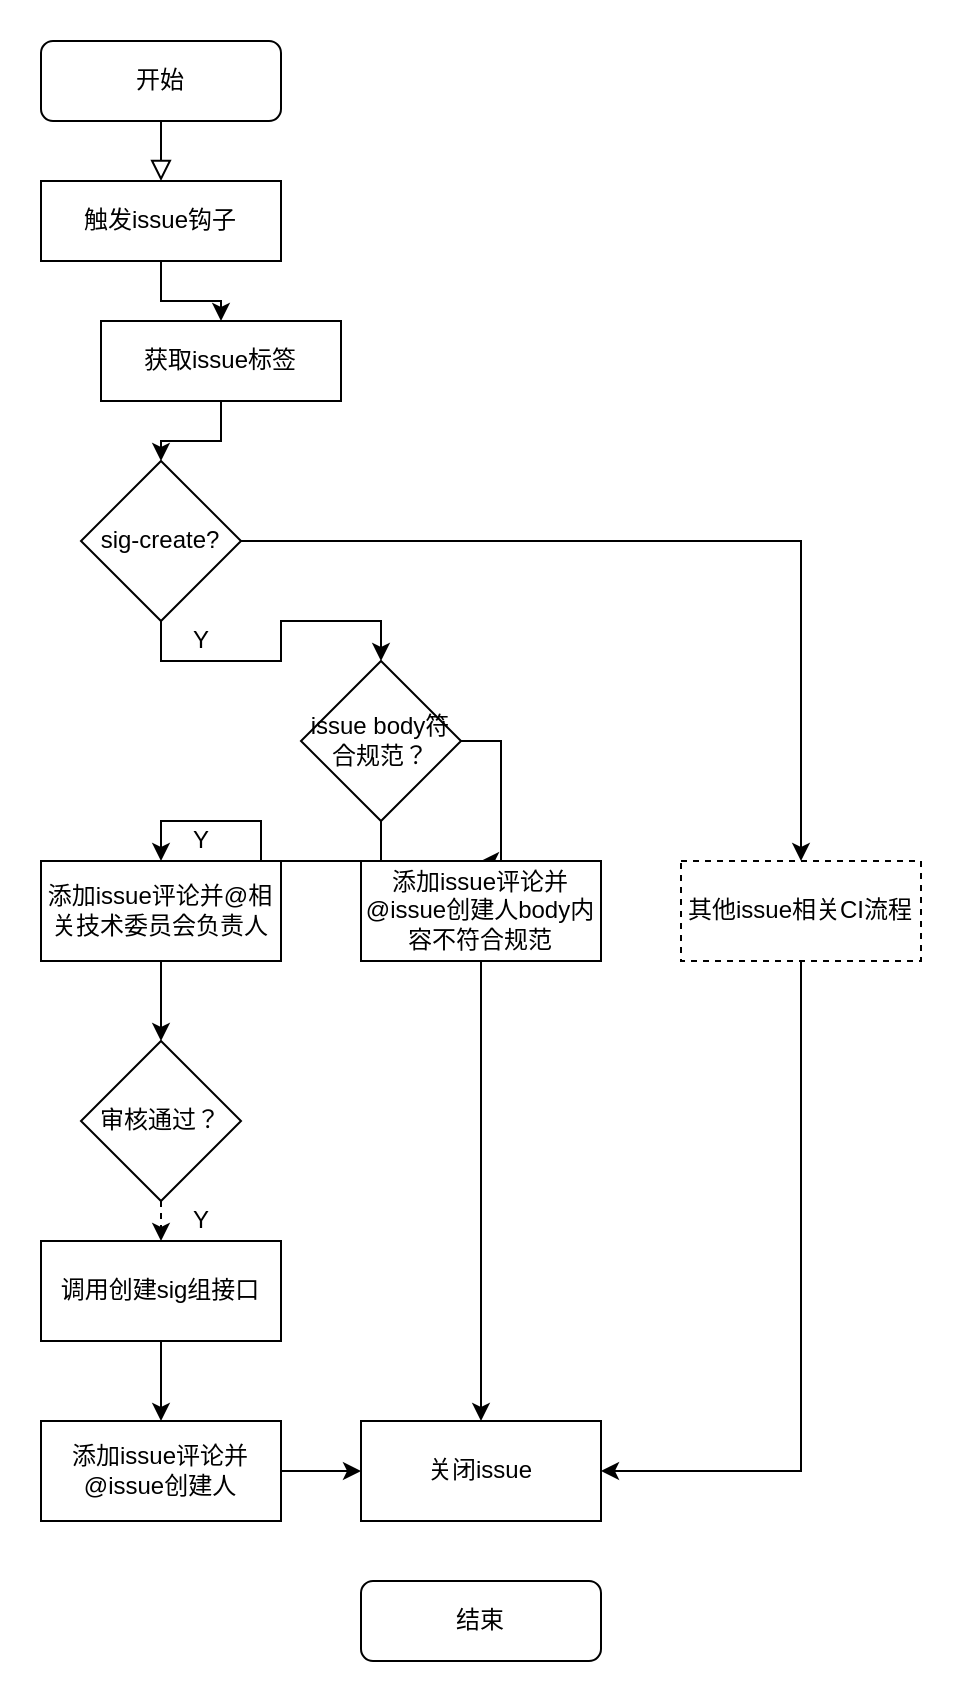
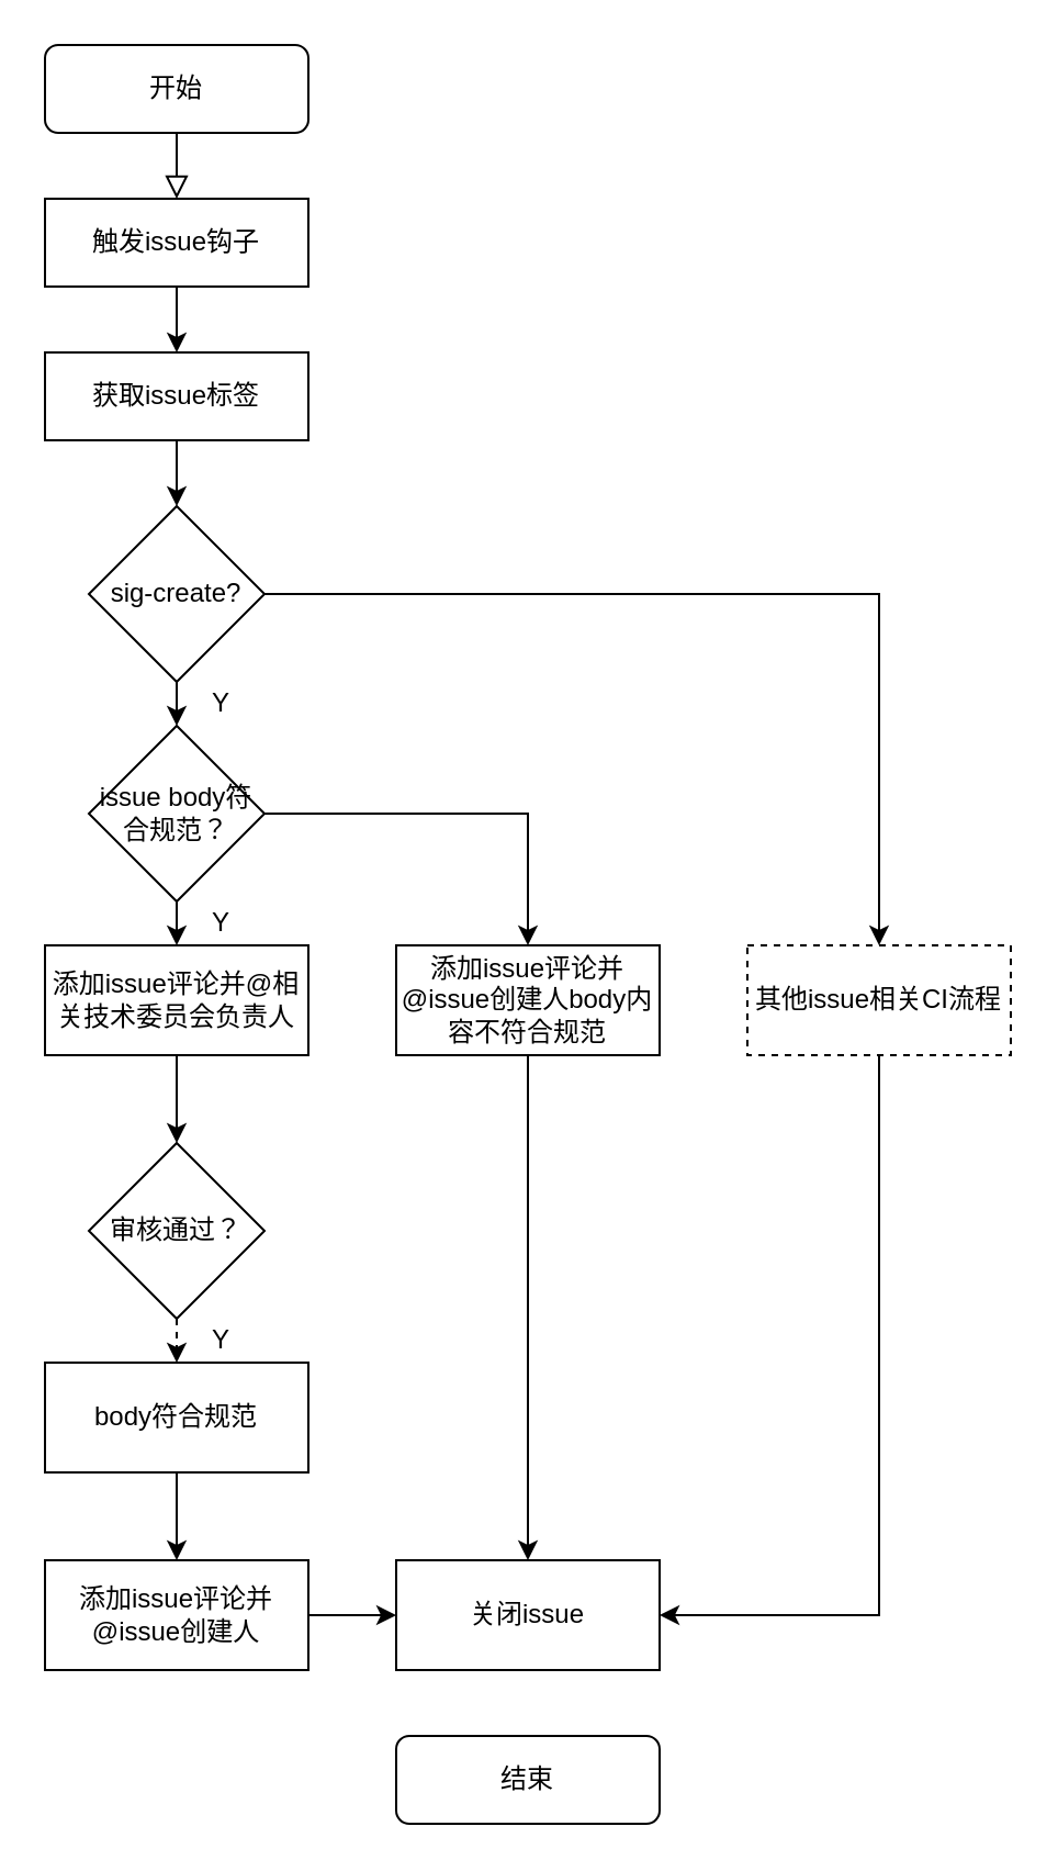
- <mxCell id="7" value="获取issue标签" style="rounded=0;whiteSpace=wrap;html=1;" parent="1" vertex="1"><mxGeometry x="50" y="160" width="120" height="40" as="geometry" /></mxCell>
+ <mxCell id="7" value="获取issue标签" style="rounded=0;whiteSpace=wrap;html=1;" parent="1" vertex="1"><mxGeometry x="20" y="160" width="120" height="40" as="geometry" /></mxCell>
- <mxCell id="13" value="issue body符合规范？" style="rhombus;whiteSpace=wrap;html=1;" parent="1" vertex="1"><mxGeometry x="150" y="330" width="80" height="80" as="geometry" /></mxCell>
+ <mxCell id="13" value="issue body符合规范？" style="rhombus;whiteSpace=wrap;html=1;" parent="1" vertex="1"><mxGeometry x="40" y="330" width="80" height="80" as="geometry" /></mxCell>
- <mxCell id="22" value="调用创建sig组接口" style="rounded=0;whiteSpace=wrap;html=1;" vertex="1" parent="1"><mxGeometry x="20" y="620" width="120" height="50" as="geometry" /></mxCell>
+ <mxCell id="22" value="body符合规范" style="rounded=0;whiteSpace=wrap;html=1;" vertex="1" parent="1"><mxGeometry x="20" y="620" width="120" height="50" as="geometry" /></mxCell>
